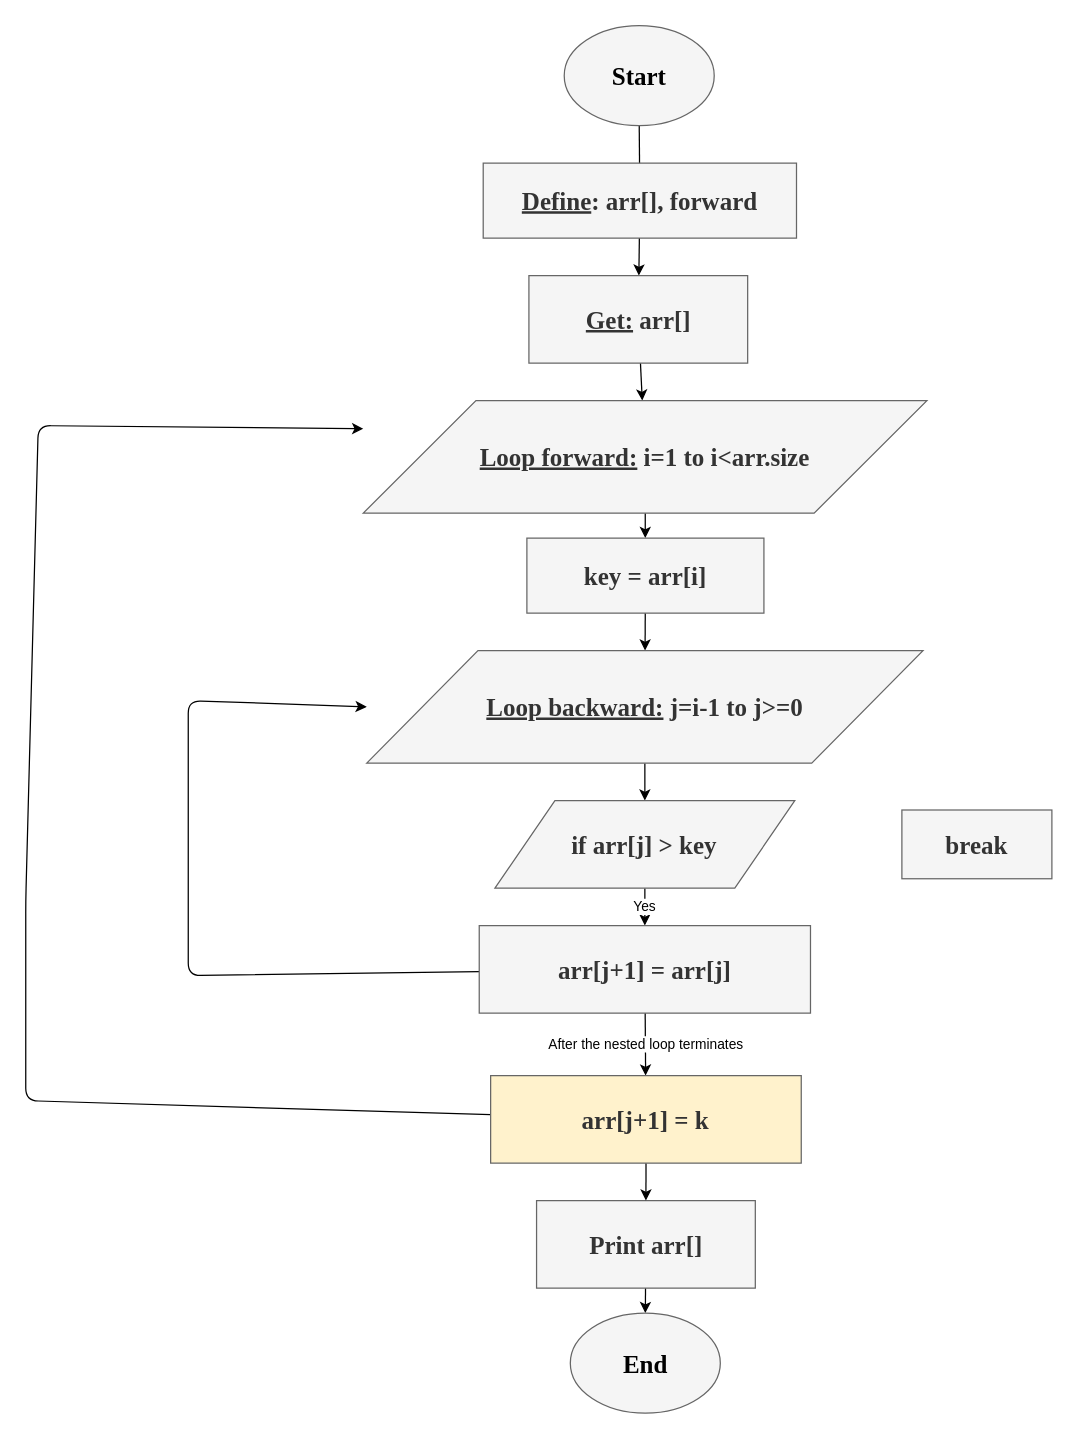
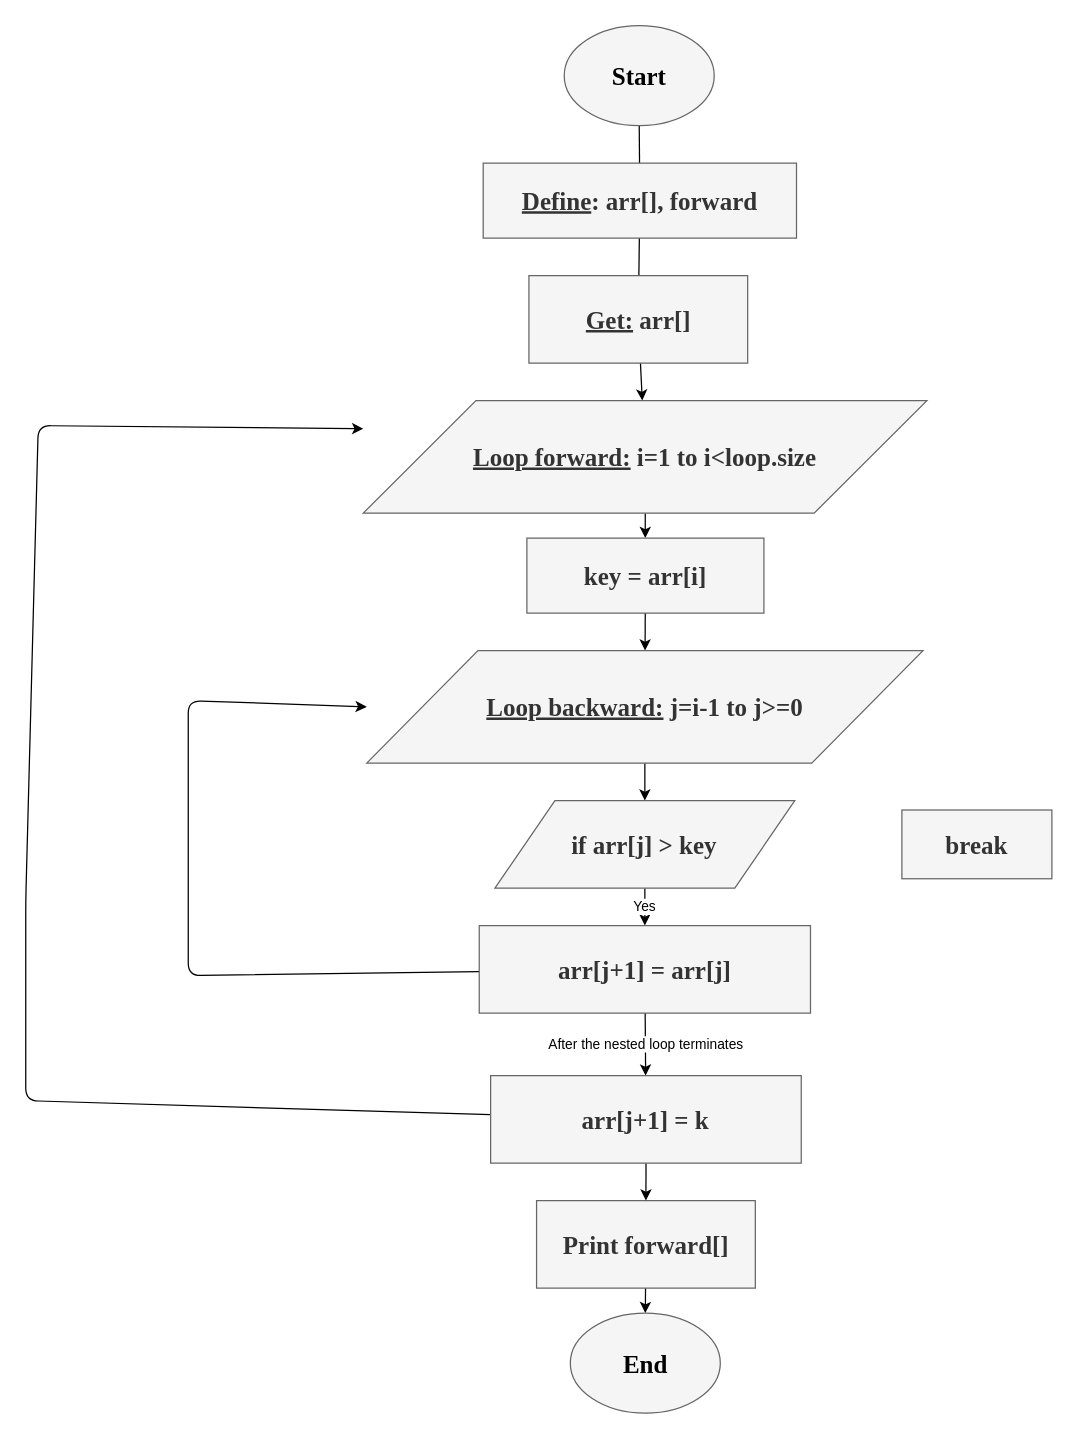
- <mxCell id="4" value="" style="edgeStyle=none;html=1;" parent="1" source="5" target="10" edge="1"><mxGeometry relative="1" as="geometry" /></mxCell>
+ <mxCell id="4" value="" style="edgeStyle=none;html=1;endArrow=none;" parent="1" source="5" target="10" edge="1"><mxGeometry relative="1" as="geometry" /></mxCell>
- <mxCell id="12" value="&lt;u&gt;Loop forward:&lt;/u&gt;&amp;nbsp;i=1 to i&amp;lt;arr.size" style="shape=parallelogram;whiteSpace=wrap;html=1;labelBackgroundColor=none;labelBorderColor=none;fontFamily=Comic Sans MS;fontSize=20;fontColor=#333333;fillColor=#f5f5f5;strokeColor=#666666;fontStyle=1" parent="1" vertex="1"><mxGeometry x="290" y="320" width="450.91" height="90" as="geometry" /></mxCell>
+ <mxCell id="12" value="&lt;u&gt;Loop forward:&lt;/u&gt;&amp;nbsp;i=1 to i&amp;lt;loop.size" style="shape=parallelogram;whiteSpace=wrap;html=1;labelBackgroundColor=none;labelBorderColor=none;fontFamily=Comic Sans MS;fontSize=20;fontColor=#333333;fillColor=#f5f5f5;strokeColor=#666666;fontStyle=1" parent="1" vertex="1"><mxGeometry x="290" y="320" width="450.91" height="90" as="geometry" /></mxCell>
- <mxCell id="24" value="arr[j+1] = k" style="rounded=0;whiteSpace=wrap;html=1;labelBackgroundColor=none;labelBorderColor=none;fontFamily=Comic Sans MS;fontSize=20;fontColor=#333333;fillColor=#fff2cc;strokeColor=#666666;fontStyle=1;align=center;" parent="1" vertex="1"><mxGeometry x="391.91" y="860" width="248.49" height="70" as="geometry" /></mxCell>
+ <mxCell id="24" value="arr[j+1] = k" style="rounded=0;whiteSpace=wrap;html=1;labelBackgroundColor=none;labelBorderColor=none;fontFamily=Comic Sans MS;fontSize=20;fontColor=#333333;fillColor=#f5f5f5;strokeColor=#666666;fontStyle=1;align=center;" parent="1" vertex="1"><mxGeometry x="391.91" y="860" width="248.49" height="70" as="geometry" /></mxCell>
- <mxCell id="7" value="Print arr[]" style="shape=rectangle;perimeter=parallelogramPerimeter;whiteSpace=wrap;html=1;fixedSize=1;labelBackgroundColor=none;labelBorderColor=none;fontFamily=Comic Sans MS;fontSize=20;fontColor=#333333;fillColor=#f5f5f5;strokeColor=#666666;fontStyle=1" parent="1" vertex="1"><mxGeometry x="428.65" y="960" width="175" height="70" as="geometry" /></mxCell>
+ <mxCell id="7" value="Print forward[]" style="shape=rectangle;perimeter=parallelogramPerimeter;whiteSpace=wrap;html=1;fixedSize=1;labelBackgroundColor=none;labelBorderColor=none;fontFamily=Comic Sans MS;fontSize=20;fontColor=#333333;fillColor=#f5f5f5;strokeColor=#666666;fontStyle=1" parent="1" vertex="1"><mxGeometry x="428.65" y="960" width="175" height="70" as="geometry" /></mxCell>
